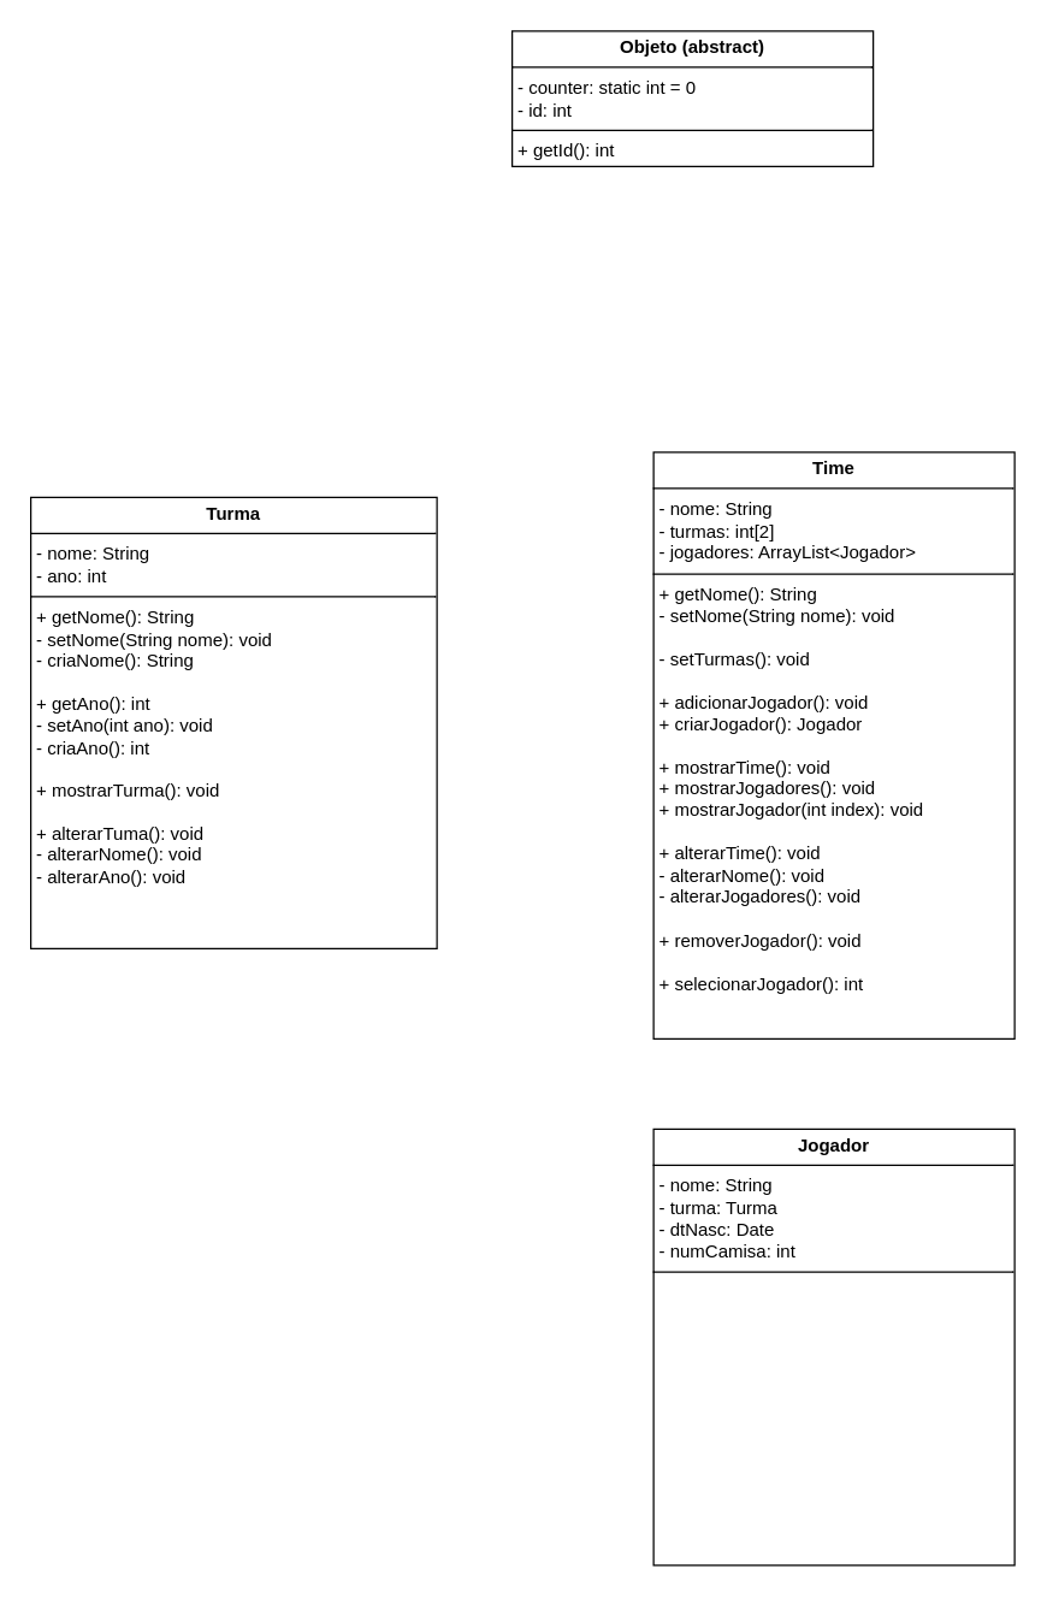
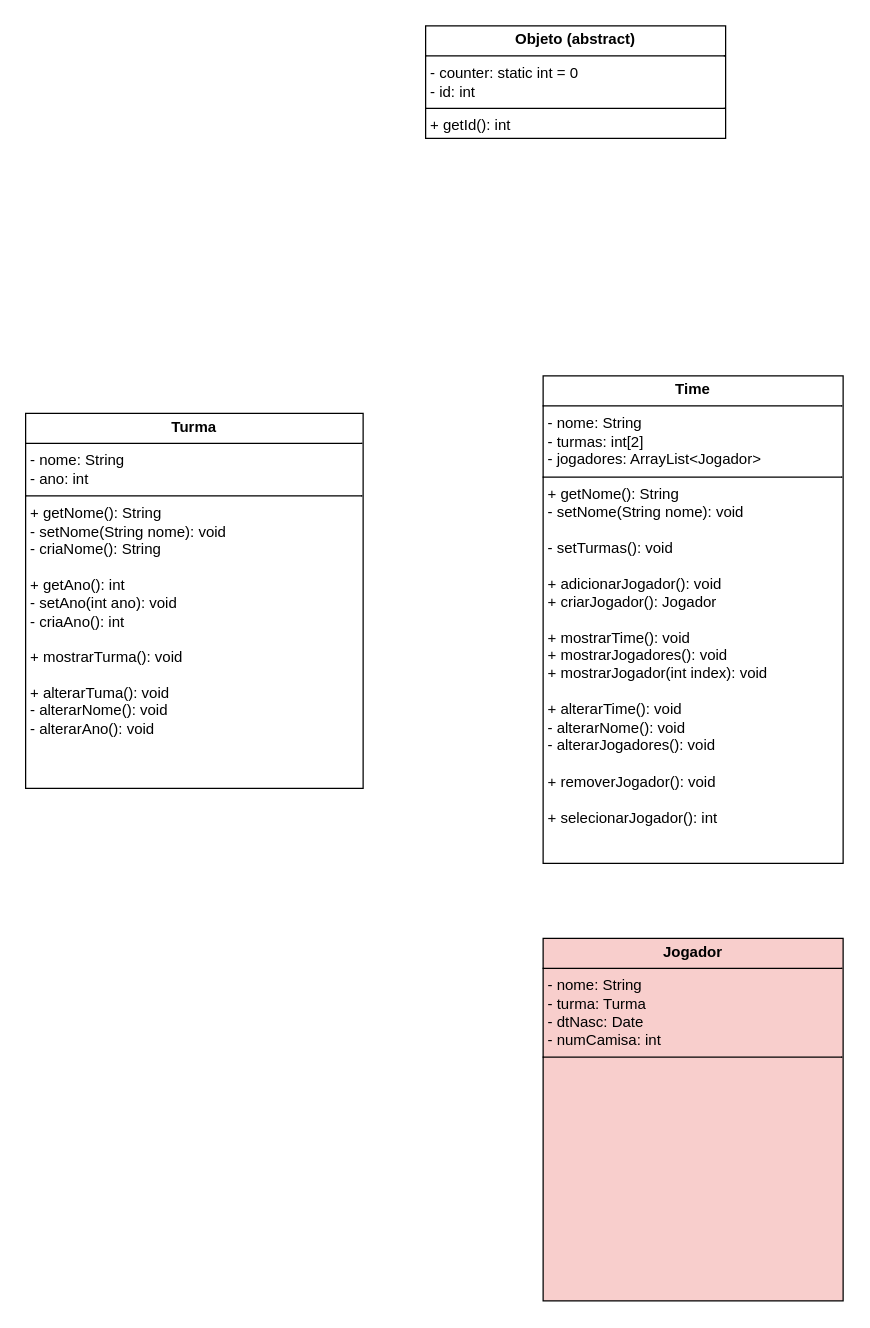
- <mxCell id="5" value="&lt;p style=&quot;margin:0px;margin-top:4px;text-align:center;&quot;&gt;&lt;b&gt;Jogador&lt;/b&gt;&lt;/p&gt;&lt;hr size=&quot;1&quot; style=&quot;border-style:solid;&quot;&gt;&lt;p style=&quot;margin:0px;margin-left:4px;&quot;&gt;- nome: String&lt;/p&gt;&lt;p style=&quot;margin:0px;margin-left:4px;&quot;&gt;- turma: Turma&lt;br&gt;&lt;/p&gt;&lt;p style=&quot;margin:0px;margin-left:4px;&quot;&gt;- dtNasc: Date&lt;/p&gt;&lt;p style=&quot;margin:0px;margin-left:4px;&quot;&gt;- numCamisa: int&lt;/p&gt;&lt;hr size=&quot;1&quot; style=&quot;border-style:solid;&quot;&gt;&lt;p style=&quot;margin: 0px 0px 0px 4px;&quot;&gt;&lt;br&gt;&lt;/p&gt;" style="verticalAlign=top;align=left;overflow=fill;html=1;whiteSpace=wrap;" vertex="1" parent="1"><mxGeometry x="434" y="750" width="240" height="290" as="geometry" /></mxCell>
+ <mxCell id="5" value="&lt;p style=&quot;margin:0px;margin-top:4px;text-align:center;&quot;&gt;&lt;b&gt;Jogador&lt;/b&gt;&lt;/p&gt;&lt;hr size=&quot;1&quot; style=&quot;border-style:solid;&quot;&gt;&lt;p style=&quot;margin:0px;margin-left:4px;&quot;&gt;- nome: String&lt;/p&gt;&lt;p style=&quot;margin:0px;margin-left:4px;&quot;&gt;- turma: Turma&lt;br&gt;&lt;/p&gt;&lt;p style=&quot;margin:0px;margin-left:4px;&quot;&gt;- dtNasc: Date&lt;/p&gt;&lt;p style=&quot;margin:0px;margin-left:4px;&quot;&gt;- numCamisa: int&lt;/p&gt;&lt;hr size=&quot;1&quot; style=&quot;border-style:solid;&quot;&gt;&lt;p style=&quot;margin: 0px 0px 0px 4px;&quot;&gt;&lt;br&gt;&lt;/p&gt;" style="verticalAlign=top;align=left;overflow=fill;html=1;whiteSpace=wrap;fillColor=#f8cecc;" vertex="1" parent="1"><mxGeometry x="434" y="750" width="240" height="290" as="geometry" /></mxCell>
